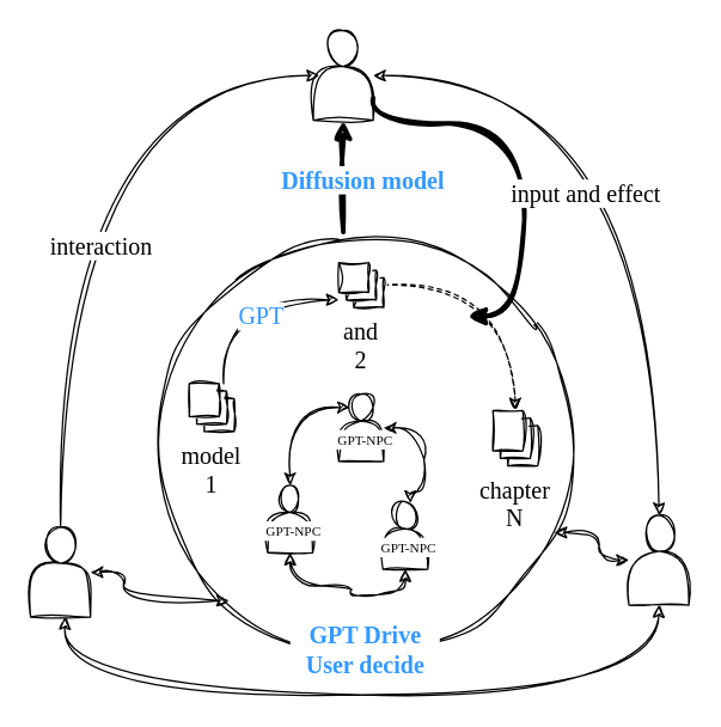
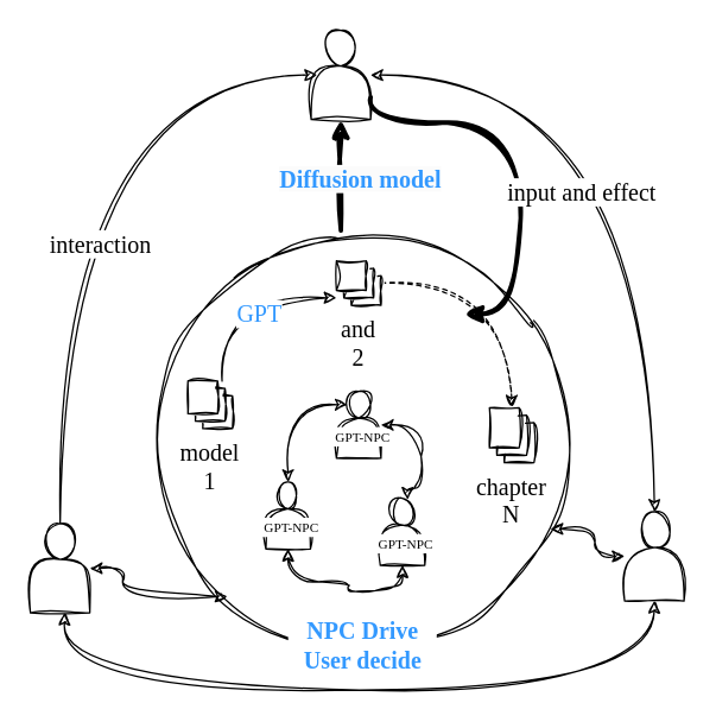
- <mxCell id="20" value="&lt;font style=&quot;&quot; color=&quot;#3399ff&quot;&gt;&lt;b&gt;GPT Drive&lt;br&gt;User decide&lt;/b&gt;&lt;/font&gt;" style="text;html=1;strokeColor=none;fillColor=default;align=center;verticalAlign=middle;whiteSpace=wrap;rounded=0;fontSize=16;fontFamily=Architects Daughter;fontColor=default;gradientColor=none;fillStyle=auto;fontStyle=0" vertex="1" parent="1"><mxGeometry x="193.5" y="419" width="100" height="30" as="geometry" /></mxCell>
+ <mxCell id="20" value="&lt;font style=&quot;&quot; color=&quot;#3399ff&quot;&gt;&lt;b&gt;NPC Drive&lt;br&gt;User decide&lt;/b&gt;&lt;/font&gt;" style="text;html=1;strokeColor=none;fillColor=default;align=center;verticalAlign=middle;whiteSpace=wrap;rounded=0;fontSize=16;fontFamily=Architects Daughter;fontColor=default;gradientColor=none;fillStyle=auto;fontStyle=0" vertex="1" parent="1"><mxGeometry x="193.5" y="419" width="100" height="30" as="geometry" /></mxCell>
